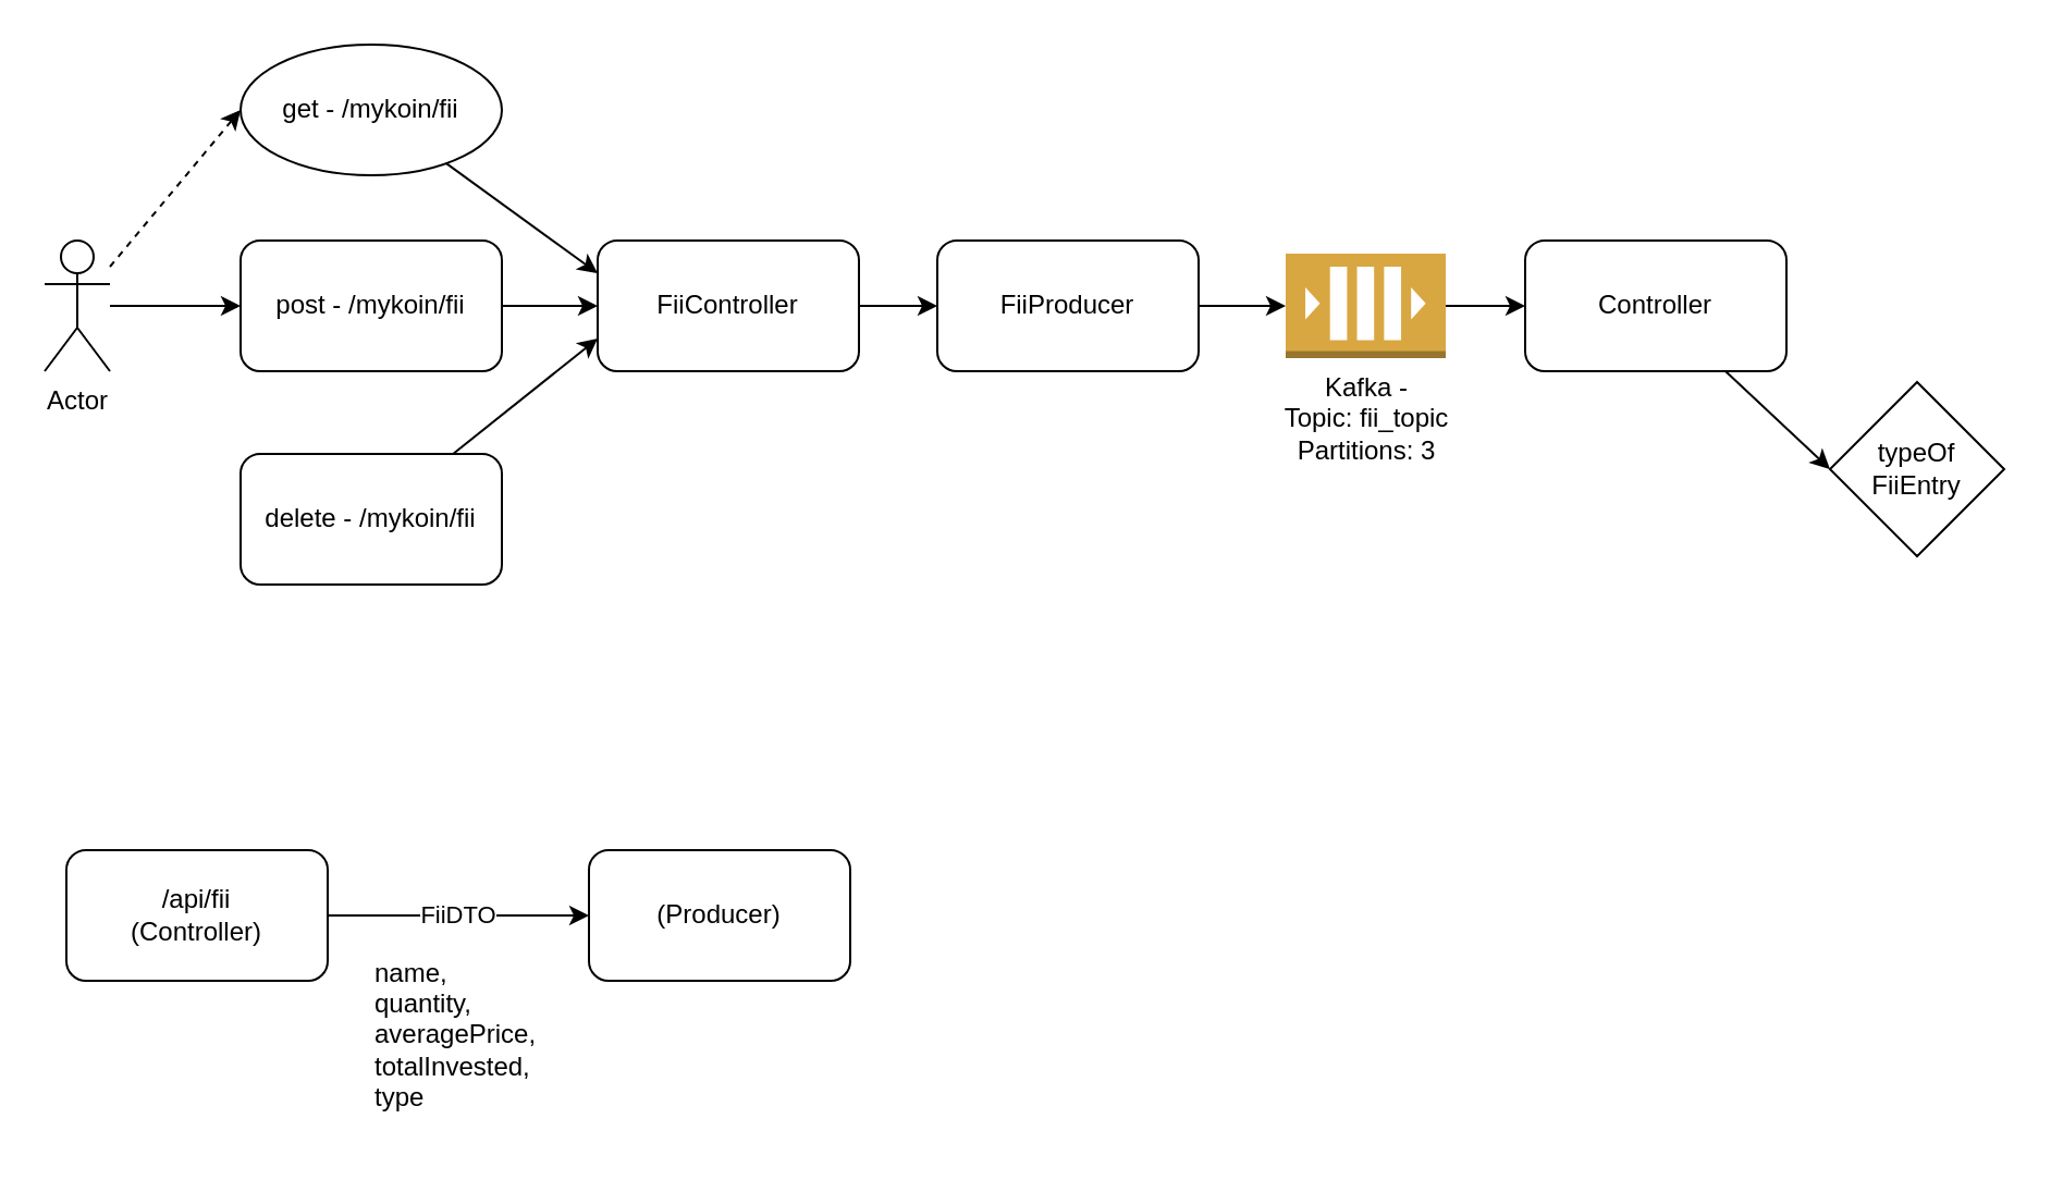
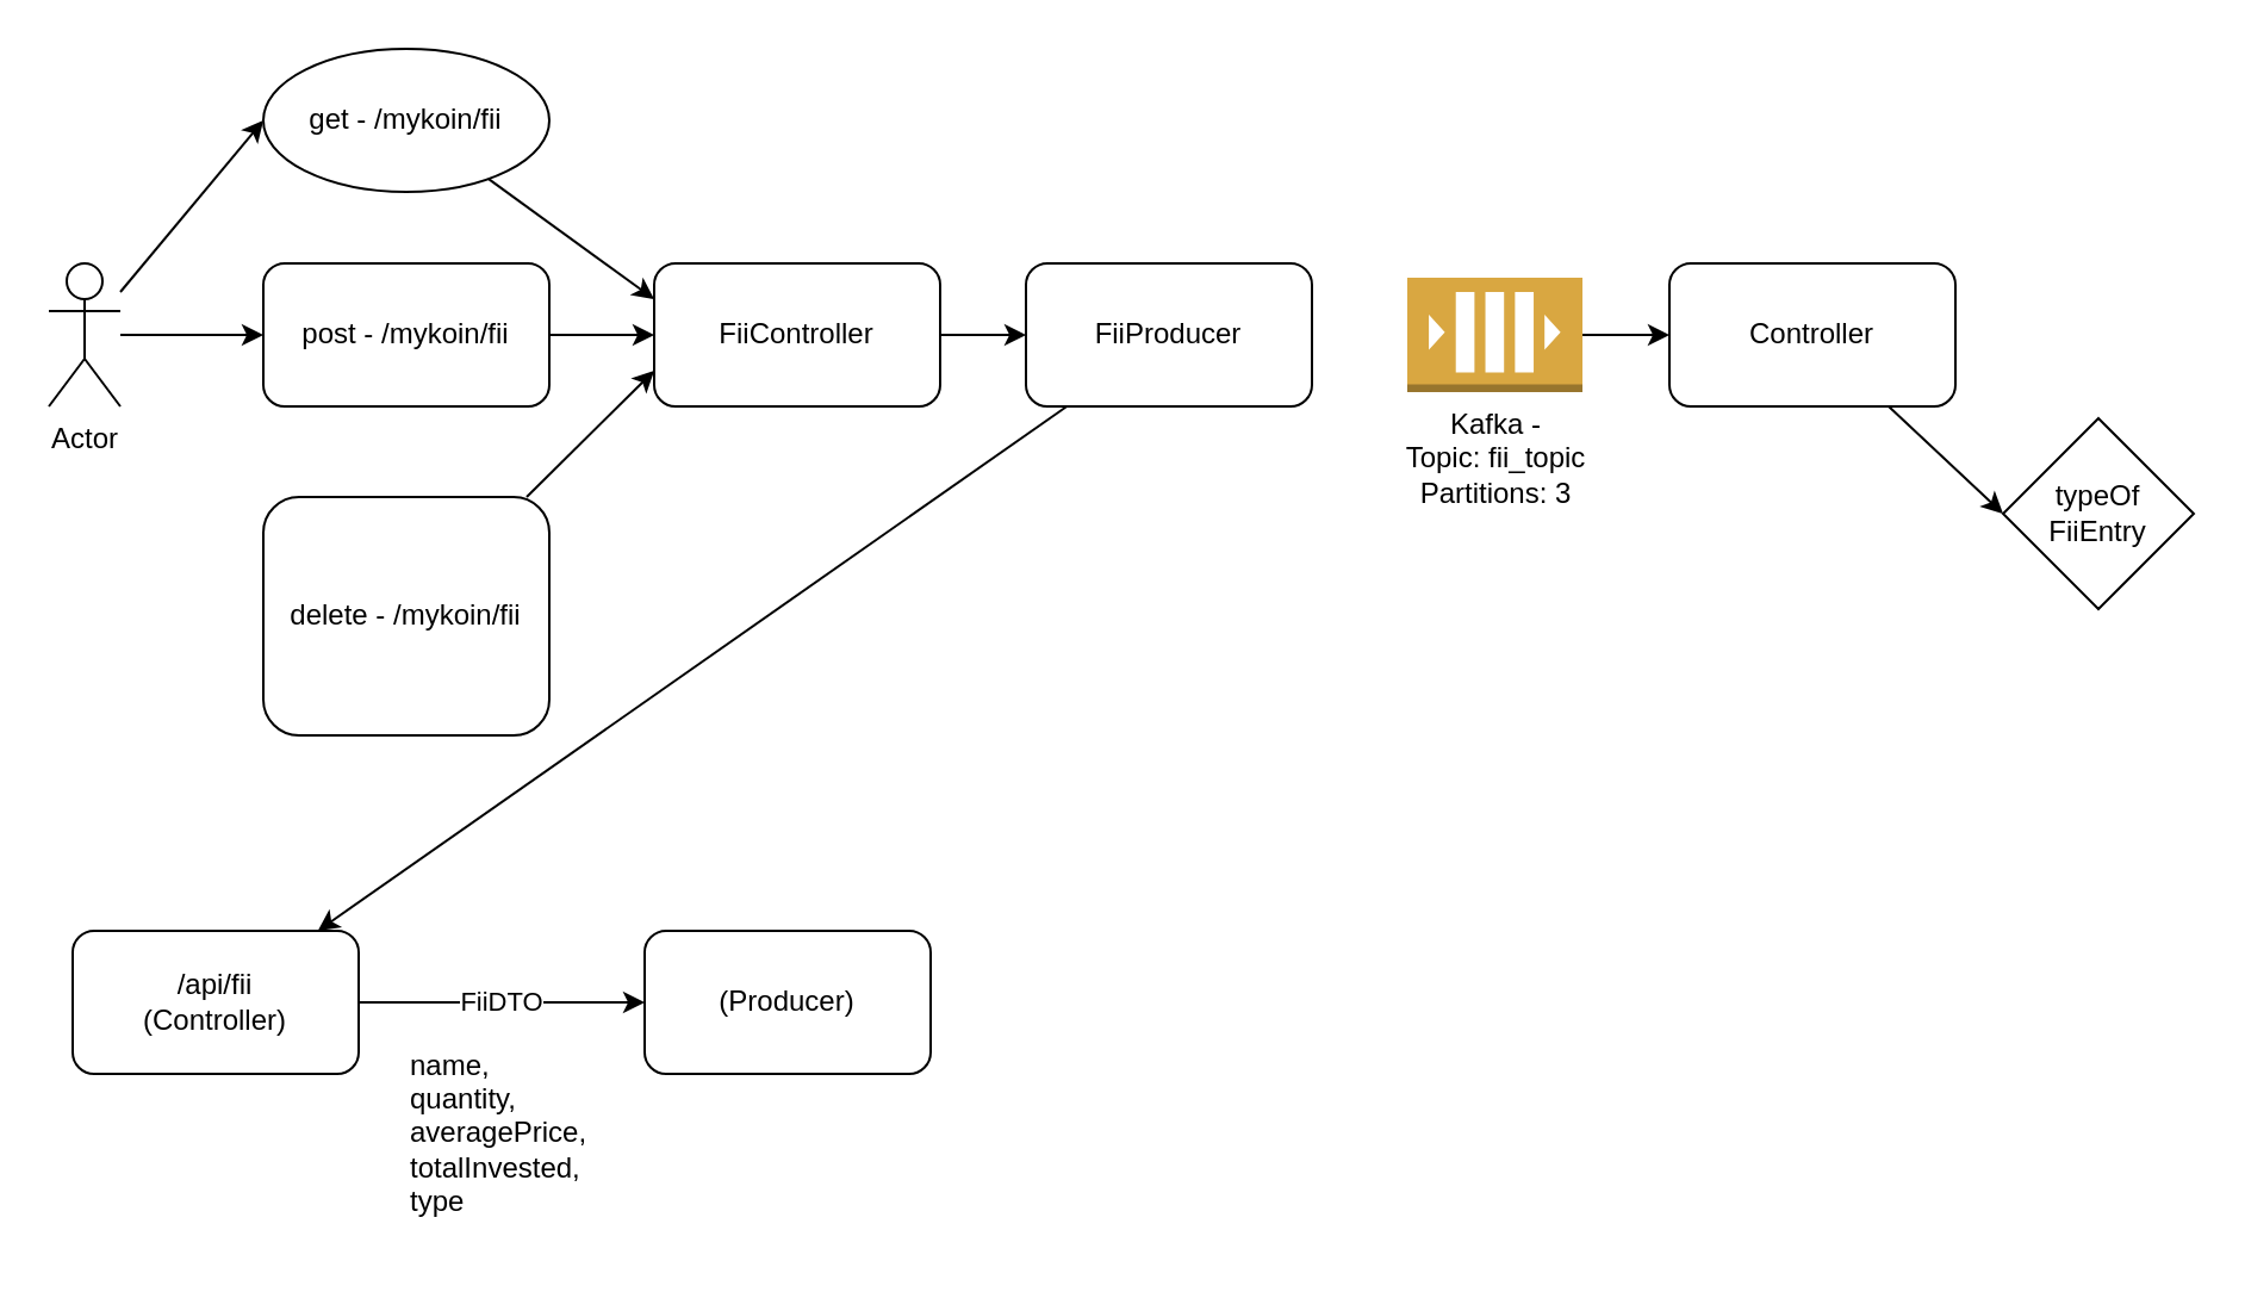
- <mxCell id="3" style="edgeStyle=none;rounded=0;orthogonalLoop=1;jettySize=auto;html=1;entryX=0;entryY=0.5;entryDx=0;entryDy=0;dashed=1;" parent="1" source="4" target="12" edge="1"><mxGeometry relative="1" as="geometry" /></mxCell>
+ <mxCell id="3" style="edgeStyle=none;rounded=0;orthogonalLoop=1;jettySize=auto;html=1;entryX=0;entryY=0.5;entryDx=0;entryDy=0;" parent="1" source="4" target="12" edge="1"><mxGeometry relative="1" as="geometry" /></mxCell>
- <mxCell id="15" style="edgeStyle=none;rounded=0;orthogonalLoop=1;jettySize=auto;html=1;entryX=0;entryY=0.5;entryDx=0;entryDy=0;entryPerimeter=0;" parent="1" source="16" target="8" edge="1"><mxGeometry relative="1" as="geometry" /></mxCell>
+ <mxCell id="15" style="edgeStyle=none;rounded=0;orthogonalLoop=1;jettySize=auto;html=1;" parent="1" source="16" target="21" edge="1"><mxGeometry relative="1" as="geometry" /></mxCell>
- <mxCell id="14" value="delete - /mykoin/fii" style="rounded=1;whiteSpace=wrap;html=1;" parent="1" vertex="1"><mxGeometry x="110" y="208" width="120" height="60" as="geometry" /></mxCell>
+ <mxCell id="14" value="delete - /mykoin/fii" style="rounded=1;whiteSpace=wrap;html=1;" parent="1" vertex="1"><mxGeometry x="110" y="208" width="120" height="100" as="geometry" /></mxCell>
